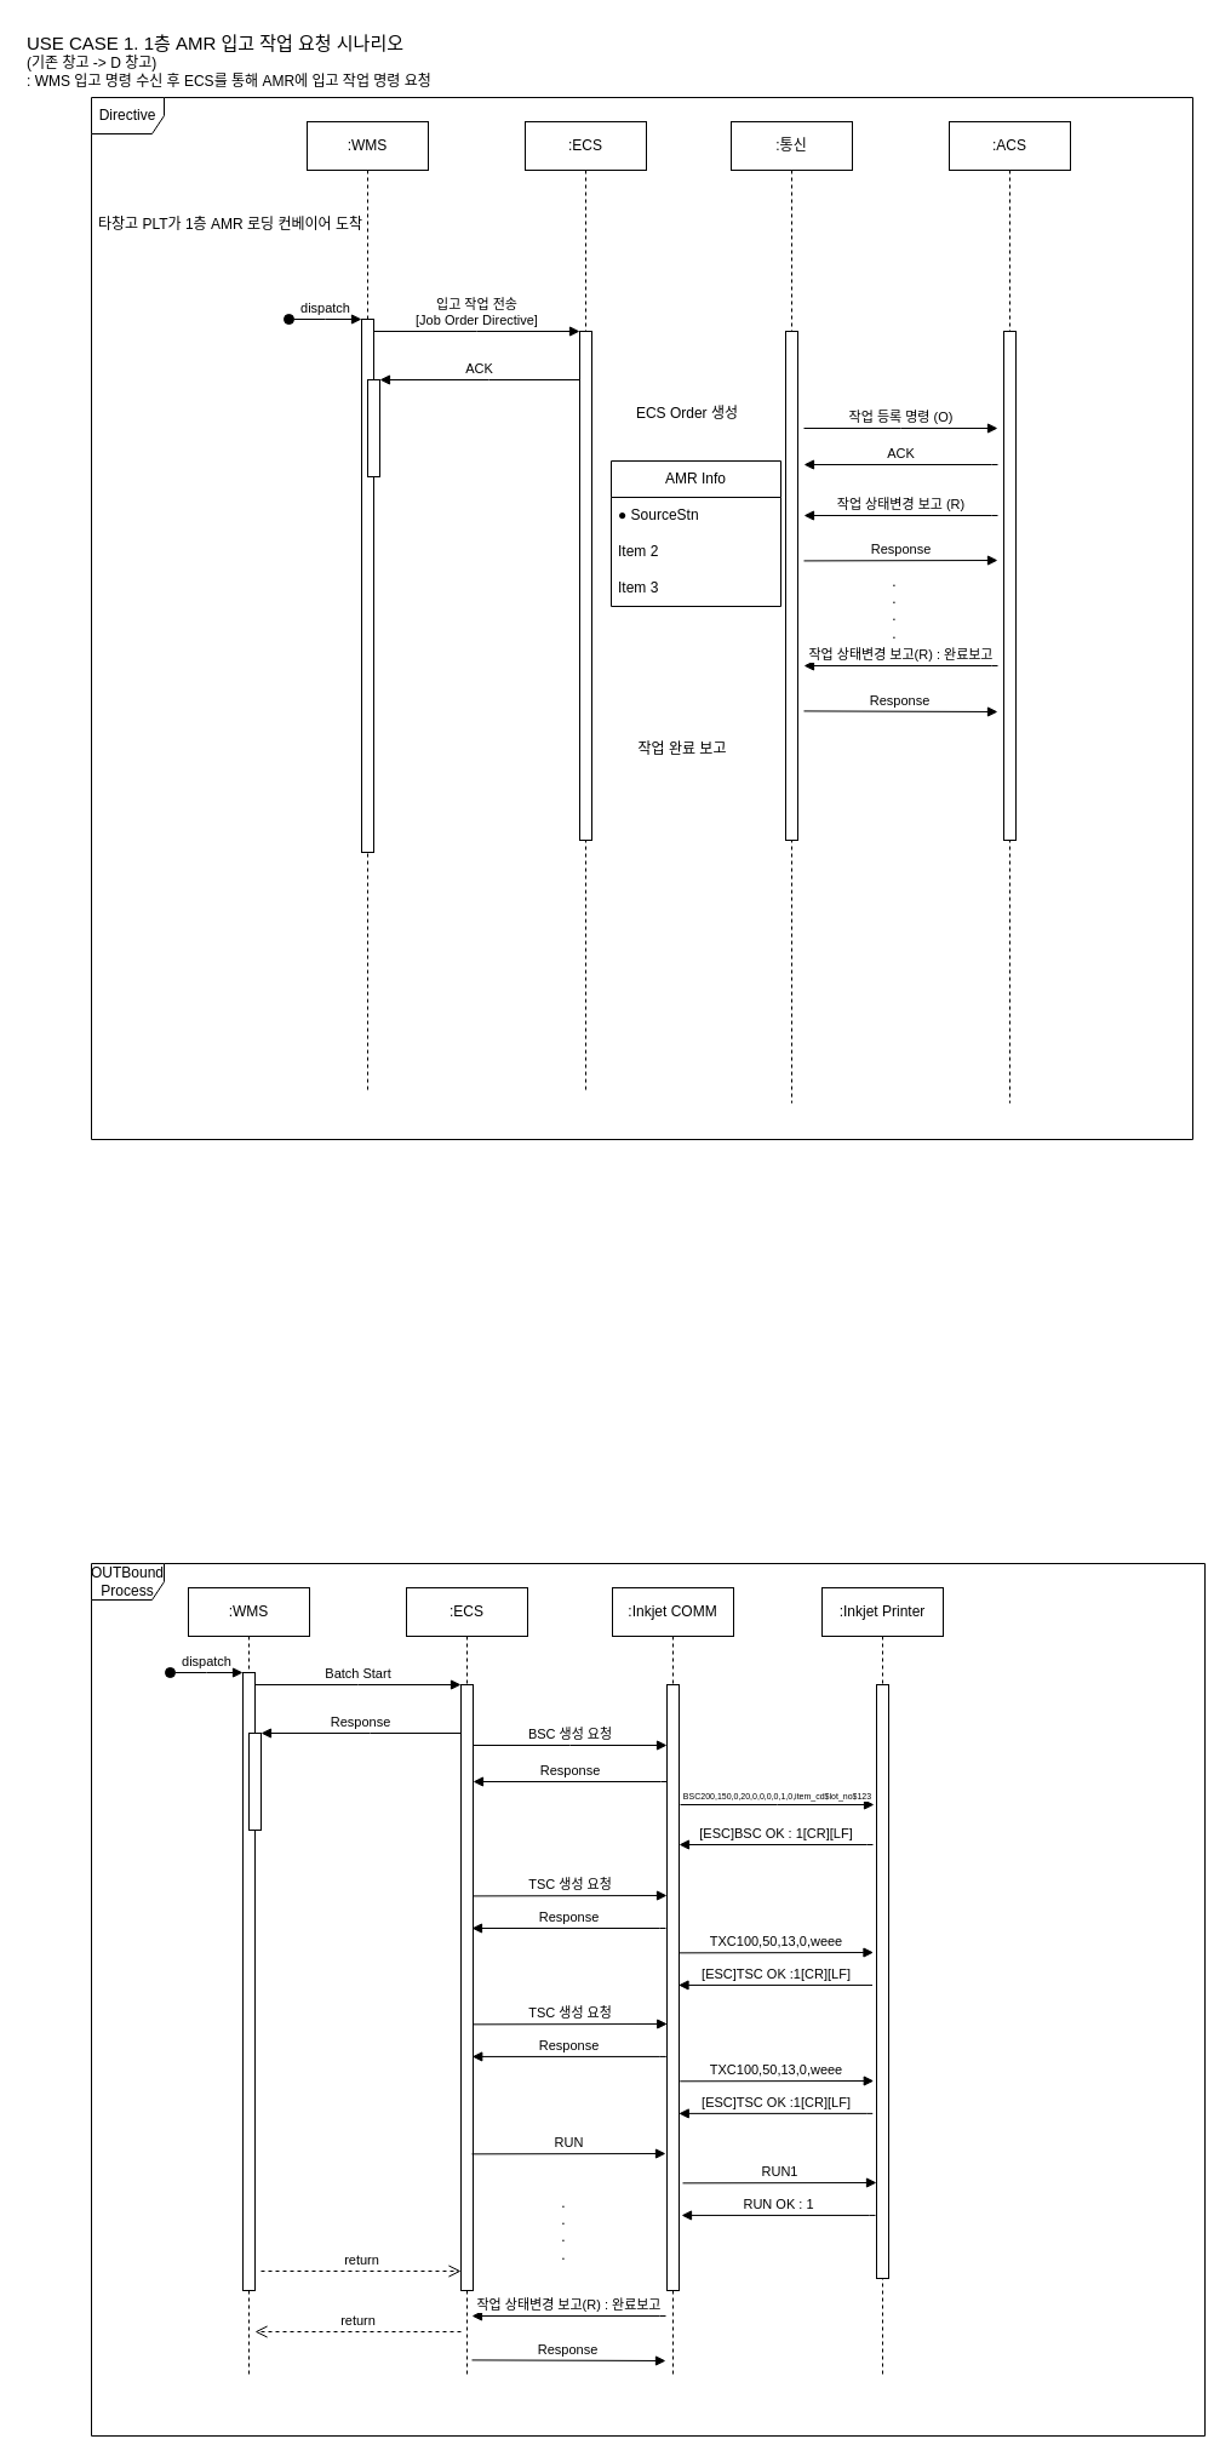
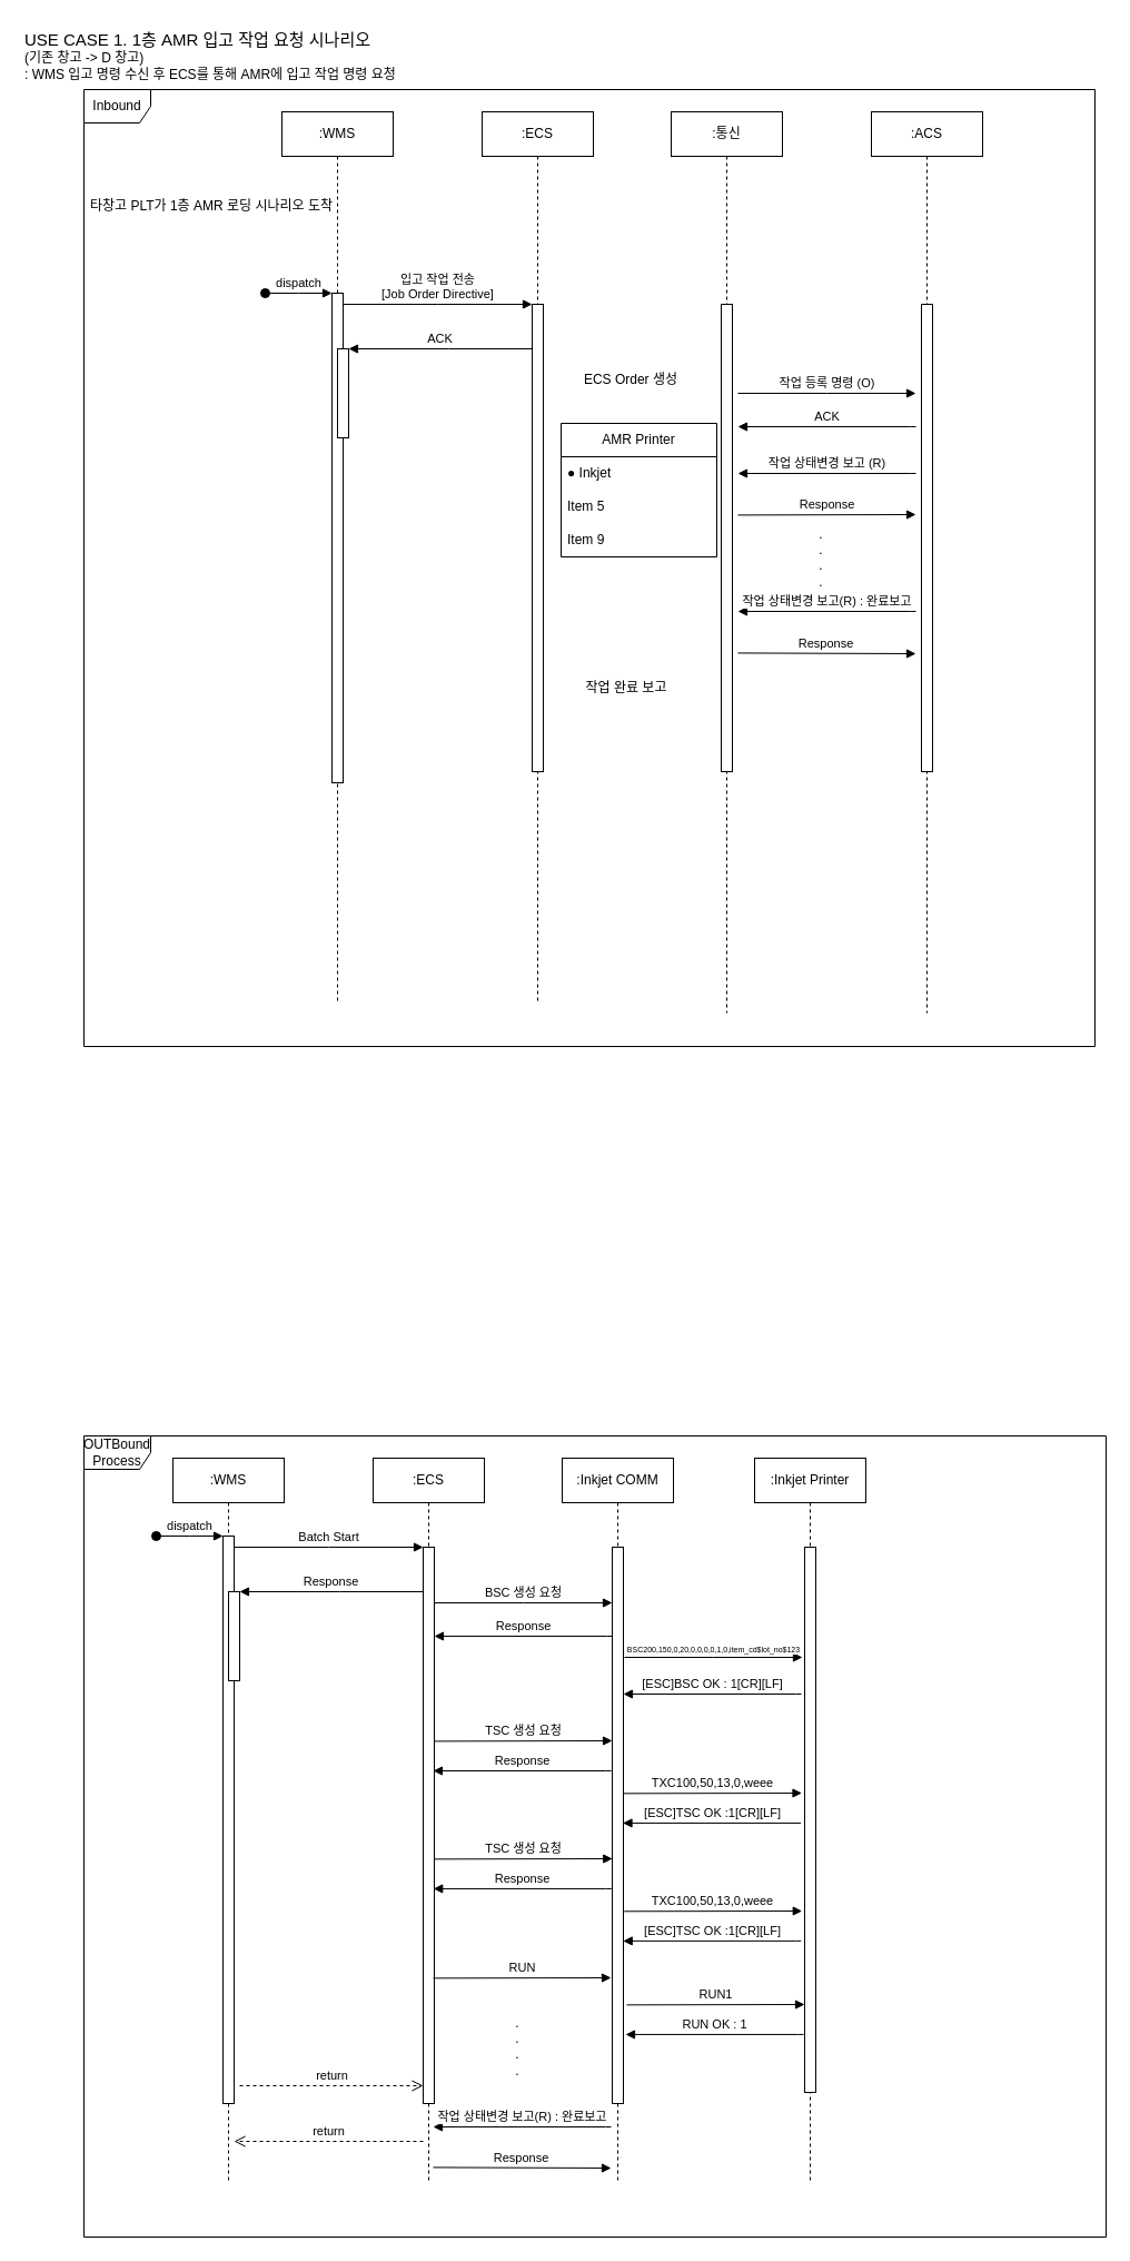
- <mxCell id="13" value="Directive" style="shape=umlFrame;whiteSpace=wrap;html=1;pointerEvents=0;" parent="1" vertex="1"><mxGeometry x="75" y="80" width="909" height="860" as="geometry" /></mxCell>
+ <mxCell id="13" value="Inbound" style="shape=umlFrame;whiteSpace=wrap;html=1;pointerEvents=0;" parent="1" vertex="1"><mxGeometry x="75" y="80" width="909" height="860" as="geometry" /></mxCell>
- <mxCell id="58" value="타창고 PLT가 1층 AMR 로딩 컨베이어 도착" style="text;html=1;align=center;verticalAlign=middle;whiteSpace=wrap;rounded=0;" parent="1" vertex="1"><mxGeometry x="75" y="170" width="230" height="30" as="geometry" /></mxCell>
+ <mxCell id="58" value="타창고 PLT가 1층 AMR 로딩 시나리오 도착" style="text;html=1;align=center;verticalAlign=middle;whiteSpace=wrap;rounded=0;" parent="1" vertex="1"><mxGeometry x="75" y="170" width="230" height="30" as="geometry" /></mxCell>
- <mxCell id="59" value="AMR Info" style="swimlane;fontStyle=0;childLayout=stackLayout;horizontal=1;startSize=30;horizontalStack=0;resizeParent=1;resizeParentMax=0;resizeLast=0;collapsible=1;marginBottom=0;whiteSpace=wrap;html=1;" parent="1" vertex="1"><mxGeometry x="504" y="380" width="140" height="120" as="geometry" /></mxCell>
+ <mxCell id="59" value="AMR Printer" style="swimlane;fontStyle=0;childLayout=stackLayout;horizontal=1;startSize=30;horizontalStack=0;resizeParent=1;resizeParentMax=0;resizeLast=0;collapsible=1;marginBottom=0;whiteSpace=wrap;html=1;" parent="1" vertex="1"><mxGeometry x="504" y="380" width="140" height="120" as="geometry" /></mxCell>
- <mxCell id="60" value="● SourceStn" style="text;strokeColor=none;fillColor=none;align=left;verticalAlign=middle;spacingLeft=4;spacingRight=4;overflow=hidden;points=[[0,0.5],[1,0.5]];portConstraint=eastwest;rotatable=0;whiteSpace=wrap;html=1;" parent="59" vertex="1"><mxGeometry y="30" width="140" height="30" as="geometry" /></mxCell>
+ <mxCell id="60" value="● Inkjet" style="text;strokeColor=none;fillColor=none;align=left;verticalAlign=middle;spacingLeft=4;spacingRight=4;overflow=hidden;points=[[0,0.5],[1,0.5]];portConstraint=eastwest;rotatable=0;whiteSpace=wrap;html=1;" parent="59" vertex="1"><mxGeometry y="30" width="140" height="30" as="geometry" /></mxCell>
- <mxCell id="61" value="Item 2" style="text;strokeColor=none;fillColor=none;align=left;verticalAlign=middle;spacingLeft=4;spacingRight=4;overflow=hidden;points=[[0,0.5],[1,0.5]];portConstraint=eastwest;rotatable=0;whiteSpace=wrap;html=1;" parent="59" vertex="1"><mxGeometry y="60" width="140" height="30" as="geometry" /></mxCell>
+ <mxCell id="61" value="Item 5" style="text;strokeColor=none;fillColor=none;align=left;verticalAlign=middle;spacingLeft=4;spacingRight=4;overflow=hidden;points=[[0,0.5],[1,0.5]];portConstraint=eastwest;rotatable=0;whiteSpace=wrap;html=1;" parent="59" vertex="1"><mxGeometry y="60" width="140" height="30" as="geometry" /></mxCell>
- <mxCell id="62" value="Item 3" style="text;strokeColor=none;fillColor=none;align=left;verticalAlign=middle;spacingLeft=4;spacingRight=4;overflow=hidden;points=[[0,0.5],[1,0.5]];portConstraint=eastwest;rotatable=0;whiteSpace=wrap;html=1;" parent="59" vertex="1"><mxGeometry y="90" width="140" height="30" as="geometry" /></mxCell>
+ <mxCell id="62" value="Item 9" style="text;strokeColor=none;fillColor=none;align=left;verticalAlign=middle;spacingLeft=4;spacingRight=4;overflow=hidden;points=[[0,0.5],[1,0.5]];portConstraint=eastwest;rotatable=0;whiteSpace=wrap;html=1;" parent="59" vertex="1"><mxGeometry y="90" width="140" height="30" as="geometry" /></mxCell>
